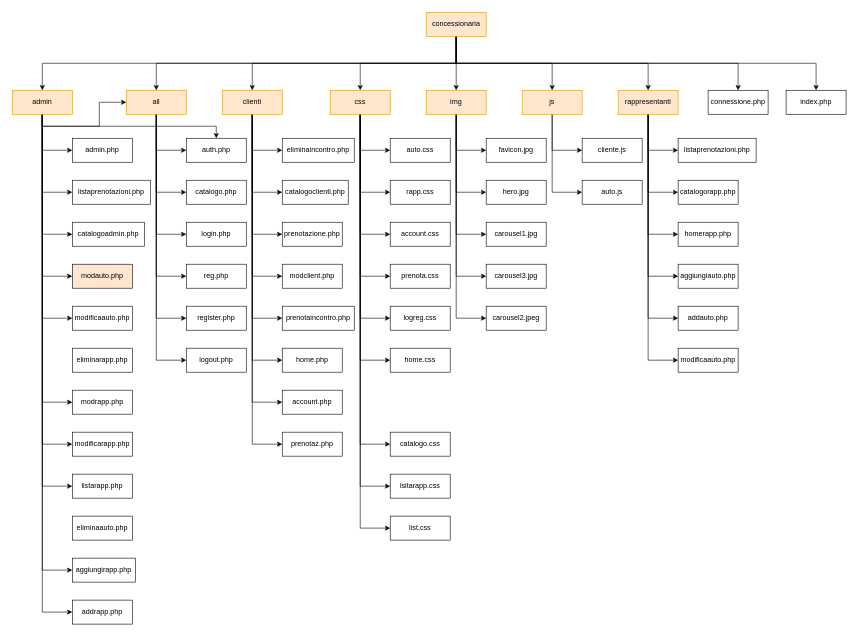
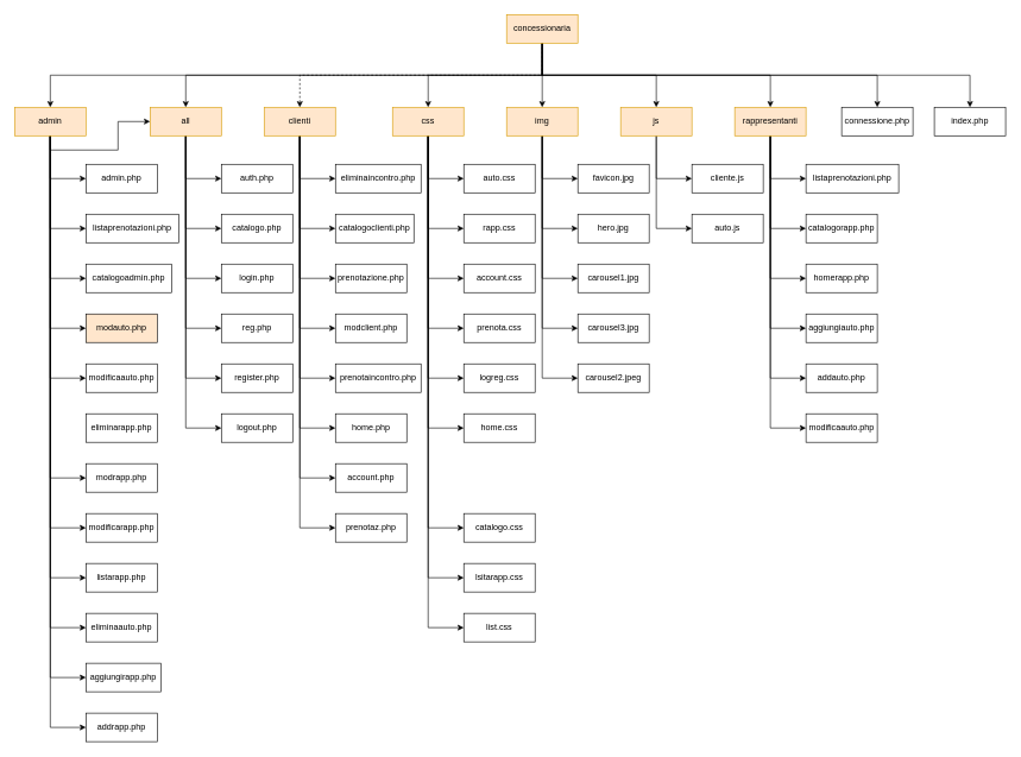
- <mxCell id="21" style="edgeStyle=orthogonalEdgeStyle;rounded=0;orthogonalLoop=1;jettySize=auto;html=1;exitX=0.5;exitY=1;exitDx=0;exitDy=0;entryX=0.5;entryY=0;entryDx=0;entryDy=0;" edge="1" parent="1" source="29" target="19"><mxGeometry relative="1" as="geometry" /></mxCell>
+ <mxCell id="21" style="edgeStyle=orthogonalEdgeStyle;rounded=0;orthogonalLoop=1;jettySize=auto;html=1;exitX=0.5;exitY=1;exitDx=0;exitDy=0;entryX=0.5;entryY=0;entryDx=0;entryDy=0;dashed=1;" edge="1" parent="1" source="29" target="19"><mxGeometry relative="1" as="geometry" /></mxCell>
- <mxCell id="63" style="edgeStyle=orthogonalEdgeStyle;rounded=0;orthogonalLoop=1;jettySize=auto;html=1;exitX=0.5;exitY=1;exitDx=0;exitDy=0;" edge="1" parent="1" source="66" target="105"><mxGeometry relative="1" as="geometry" /></mxCell>
+ <mxCell id="63" style="edgeStyle=orthogonalEdgeStyle;rounded=0;orthogonalLoop=1;jettySize=auto;html=1;exitX=0.5;exitY=1;exitDx=0;exitDy=0;entryX=0;entryY=0.5;entryDx=0;entryDy=0;" edge="1" parent="1" source="66" target="113"><mxGeometry relative="1" as="geometry" /></mxCell>
